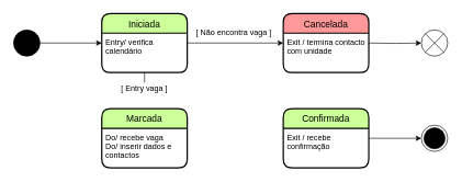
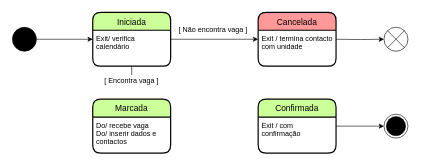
- <mxCell id="6" value="Entry/ verifica &#10;calendário" style="align=left;strokeColor=none;fillColor=none;spacingLeft=4;fontSize=12;verticalAlign=top;resizable=0;rotatable=0;part=1;" parent="5" vertex="1"><mxGeometry y="30" width="130" height="60" as="geometry" /></mxCell>
+ <mxCell id="6" value="Exit/ verifica &#10;calendário" style="align=left;strokeColor=none;fillColor=none;spacingLeft=4;fontSize=12;verticalAlign=top;resizable=0;rotatable=0;part=1;" parent="5" vertex="1"><mxGeometry y="30" width="130" height="60" as="geometry" /></mxCell>
- <mxCell id="18" value="[ Entry vaga ]" style="text;html=1;strokeColor=none;align=center;verticalAlign=middle;whiteSpace=wrap;rounded=0;fillColor=#ffffff;" parent="1" vertex="1"><mxGeometry x="154" y="125" width="130" height="20" as="geometry" /></mxCell>
+ <mxCell id="18" value="[ Encontra vaga ]" style="text;html=1;strokeColor=none;align=center;verticalAlign=middle;whiteSpace=wrap;rounded=0;fillColor=#ffffff;" parent="1" vertex="1"><mxGeometry x="154" y="125" width="130" height="20" as="geometry" /></mxCell>
- <mxCell id="14" value="Exit / recebe &#10;confirmação" style="align=left;strokeColor=none;fillColor=none;spacingLeft=4;fontSize=12;verticalAlign=top;resizable=0;rotatable=0;part=1;" parent="13" vertex="1"><mxGeometry y="30" width="130" height="60" as="geometry" /></mxCell>
+ <mxCell id="14" value="Exit / com &#10;confirmação" style="align=left;strokeColor=none;fillColor=none;spacingLeft=4;fontSize=12;verticalAlign=top;resizable=0;rotatable=0;part=1;" parent="13" vertex="1"><mxGeometry y="30" width="130" height="60" as="geometry" /></mxCell>
